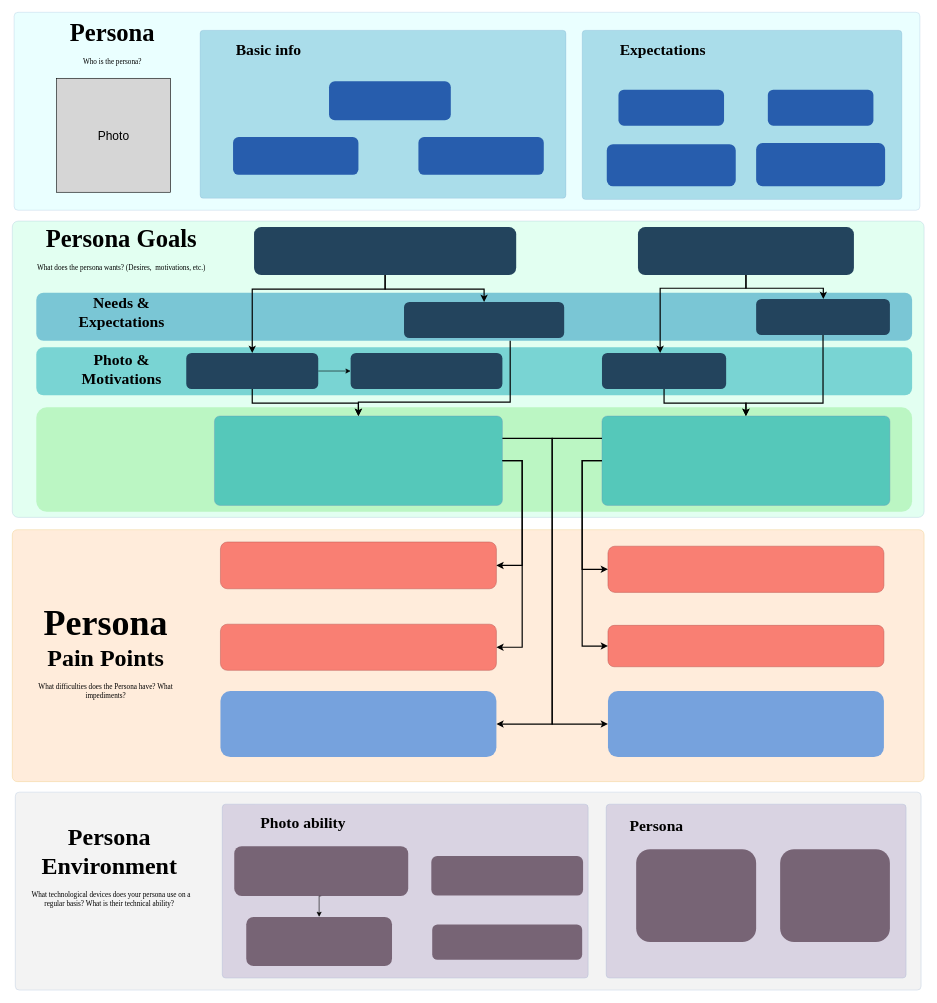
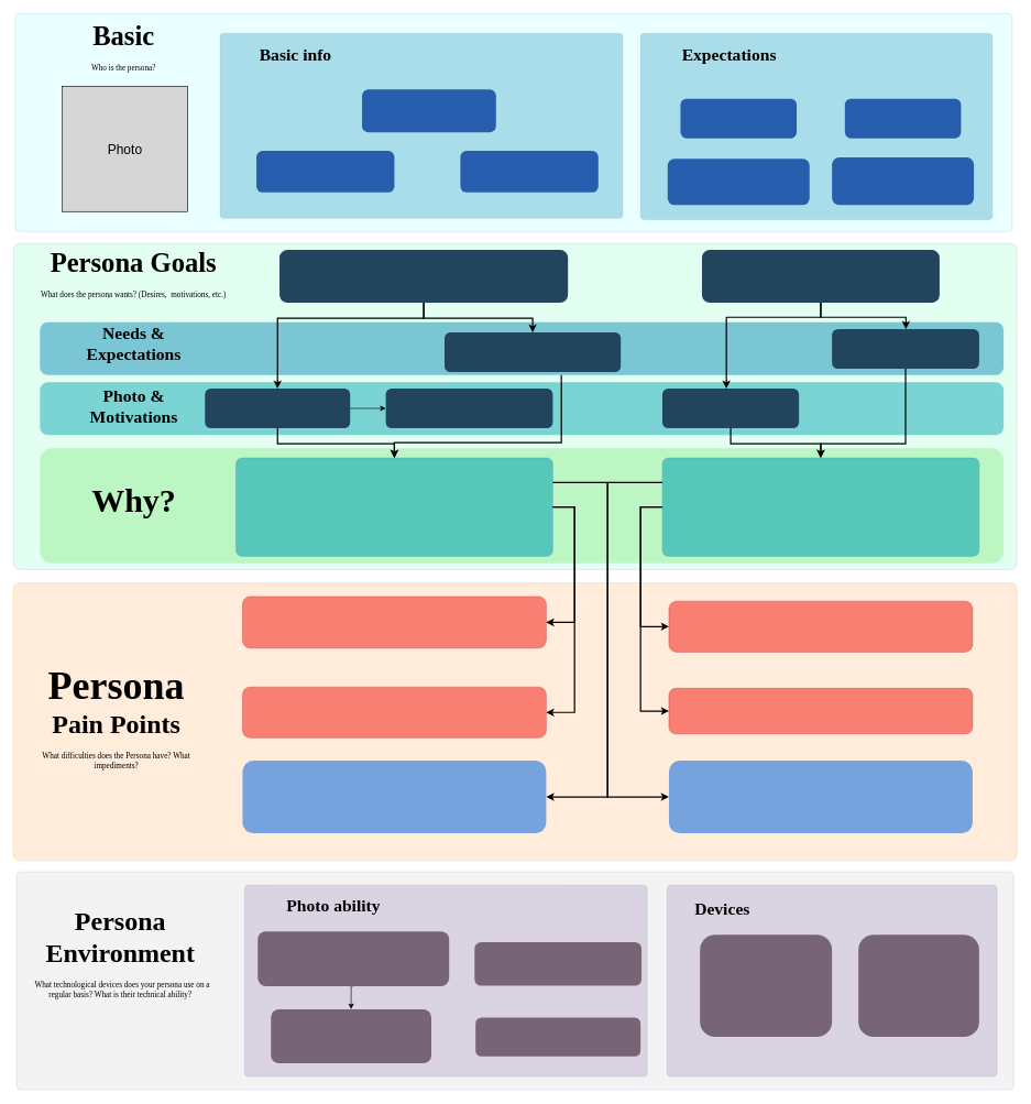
- <mxCell id="43" value="&lt;h1&gt;&lt;font style=&quot;font-size: 41px&quot;&gt;Persona&lt;/font&gt;&lt;/h1&gt;&lt;p&gt;Who is the persona?&lt;/p&gt;" style="text;html=1;strokeColor=none;fillColor=none;spacing=5;spacingTop=-20;whiteSpace=wrap;overflow=hidden;rounded=0;fontFamily=Tahoma;align=center;" parent="1" vertex="1"><mxGeometry x="41" y="25" width="292" height="110" as="geometry" /></mxCell>
+ <mxCell id="43" value="&lt;h1&gt;&lt;font style=&quot;font-size: 41px&quot;&gt;Basic&lt;/font&gt;&lt;/h1&gt;&lt;p&gt;Who is the persona?&lt;/p&gt;" style="text;html=1;strokeColor=none;fillColor=none;spacing=5;spacingTop=-20;whiteSpace=wrap;overflow=hidden;rounded=0;fontFamily=Tahoma;align=center;" parent="1" vertex="1"><mxGeometry x="41" y="25" width="292" height="110" as="geometry" /></mxCell>
+ <mxCell id="23" value="&lt;h1 style=&quot;font-size: 50px;&quot;&gt;&lt;font style=&quot;font-size: 50px;&quot;&gt;Why?&lt;/font&gt;&lt;/h1&gt;" style="text;html=1;strokeColor=none;fillColor=none;spacing=5;spacingTop=-20;whiteSpace=wrap;overflow=hidden;rounded=0;fontFamily=Tahoma;align=center;fontSize=50;verticalAlign=middle;" parent="1" vertex="1"><mxGeometry x="94" y="682" width="217" height="170" as="geometry" /></mxCell>
- <mxCell id="56" value="&lt;h1 style=&quot;font-size: 26px&quot;&gt;&lt;font style=&quot;font-size: 26px&quot;&gt;Persona&lt;/font&gt;&lt;/h1&gt;" style="text;html=1;strokeColor=none;fillColor=none;spacing=5;spacingTop=-20;whiteSpace=wrap;overflow=hidden;rounded=0;fontFamily=Tahoma;align=center;fontSize=26;" parent="1" vertex="1"><mxGeometry x="969" y="1354" width="250" height="81" as="geometry" /></mxCell>
+ <mxCell id="56" value="&lt;h1 style=&quot;font-size: 26px&quot;&gt;&lt;font style=&quot;font-size: 26px&quot;&gt;Devices&lt;/font&gt;&lt;/h1&gt;" style="text;html=1;strokeColor=none;fillColor=none;spacing=5;spacingTop=-20;whiteSpace=wrap;overflow=hidden;rounded=0;fontFamily=Tahoma;align=center;fontSize=26;" parent="1" vertex="1"><mxGeometry x="969" y="1354" width="250" height="81" as="geometry" /></mxCell>
